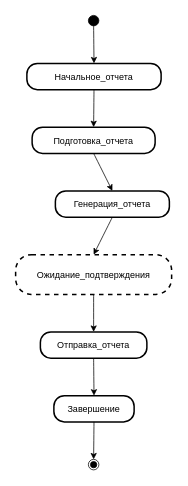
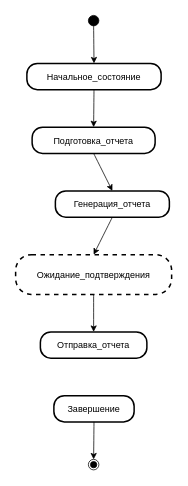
- <mxCell id="3" value="Начальное_отчета" style="rounded=1;arcSize=40;strokeWidth=2" vertex="1" parent="1"><mxGeometry x="35" y="84" width="179" height="35" as="geometry" /></mxCell>
+ <mxCell id="3" value="Начальное_состояние" style="rounded=1;arcSize=40;strokeWidth=2" vertex="1" parent="1"><mxGeometry x="35" y="84" width="179" height="35" as="geometry" /></mxCell>
- <mxCell id="15" value="" style="curved=1;startArrow=none;;exitX=0.5;exitY=0.99;entryX=0.5;entryY=-0.01;" edge="1" parent="1" source="7" target="8"><mxGeometry relative="1" as="geometry"><Array as="points" /></mxGeometry></mxCell>
